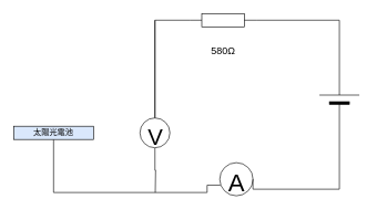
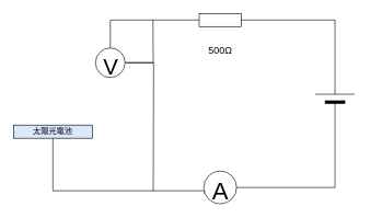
- <mxCell id="9" value="&lt;font style=&quot;font-size: 15px&quot;&gt;580Ω&lt;/font&gt;" style="pointerEvents=1;verticalLabelPosition=bottom;shadow=0;dashed=0;align=center;html=1;verticalAlign=top;shape=mxgraph.electrical.resistors.resistor_1;fontSize=37;" vertex="1" parent="1"><mxGeometry x="285" y="20" width="100" height="20" as="geometry" /></mxCell>
+ <mxCell id="9" value="&lt;font style=&quot;font-size: 15px&quot;&gt;500Ω&lt;/font&gt;" style="pointerEvents=1;verticalLabelPosition=bottom;shadow=0;dashed=0;align=center;html=1;verticalAlign=top;shape=mxgraph.electrical.resistors.resistor_1;fontSize=37;" vertex="1" parent="1"><mxGeometry x="285" y="20" width="100" height="20" as="geometry" /></mxCell>
- <mxCell id="6" value="&lt;font style=&quot;font-size: 34px&quot;&gt;V&lt;/font&gt;" style="verticalLabelPosition=middle;shadow=0;dashed=0;align=center;html=1;verticalAlign=middle;strokeWidth=1;shape=ellipse;aspect=fixed;fontSize=50;" vertex="1" parent="1"><mxGeometry x="210" y="177.5" width="45" height="45" as="geometry" /></mxCell>
+ <mxCell id="6" value="&lt;font style=&quot;font-size: 34px&quot;&gt;V&lt;/font&gt;" style="verticalLabelPosition=middle;shadow=0;dashed=0;align=center;html=1;verticalAlign=middle;strokeWidth=1;shape=ellipse;aspect=fixed;fontSize=50;" vertex="1" parent="1"><mxGeometry x="145" y="72.5" width="45" height="45" as="geometry" /></mxCell>
- <mxCell id="7" value="&lt;font style=&quot;font-size: 37px&quot;&gt;A&lt;/font&gt;" style="verticalLabelPosition=middle;shadow=0;dashed=0;align=center;html=1;verticalAlign=middle;strokeWidth=1;shape=ellipse;aspect=fixed;fontSize=50;" vertex="1" parent="1"><mxGeometry x="330" y="245" width="50" height="50" as="geometry" /></mxCell>
+ <mxCell id="7" value="&lt;font style=&quot;font-size: 37px&quot;&gt;A&lt;/font&gt;" style="verticalLabelPosition=middle;shadow=0;dashed=0;align=center;html=1;verticalAlign=middle;strokeWidth=1;shape=ellipse;aspect=fixed;fontSize=50;" vertex="1" parent="1"><mxGeometry x="310" y="260" width="50" height="50" as="geometry" /></mxCell>
